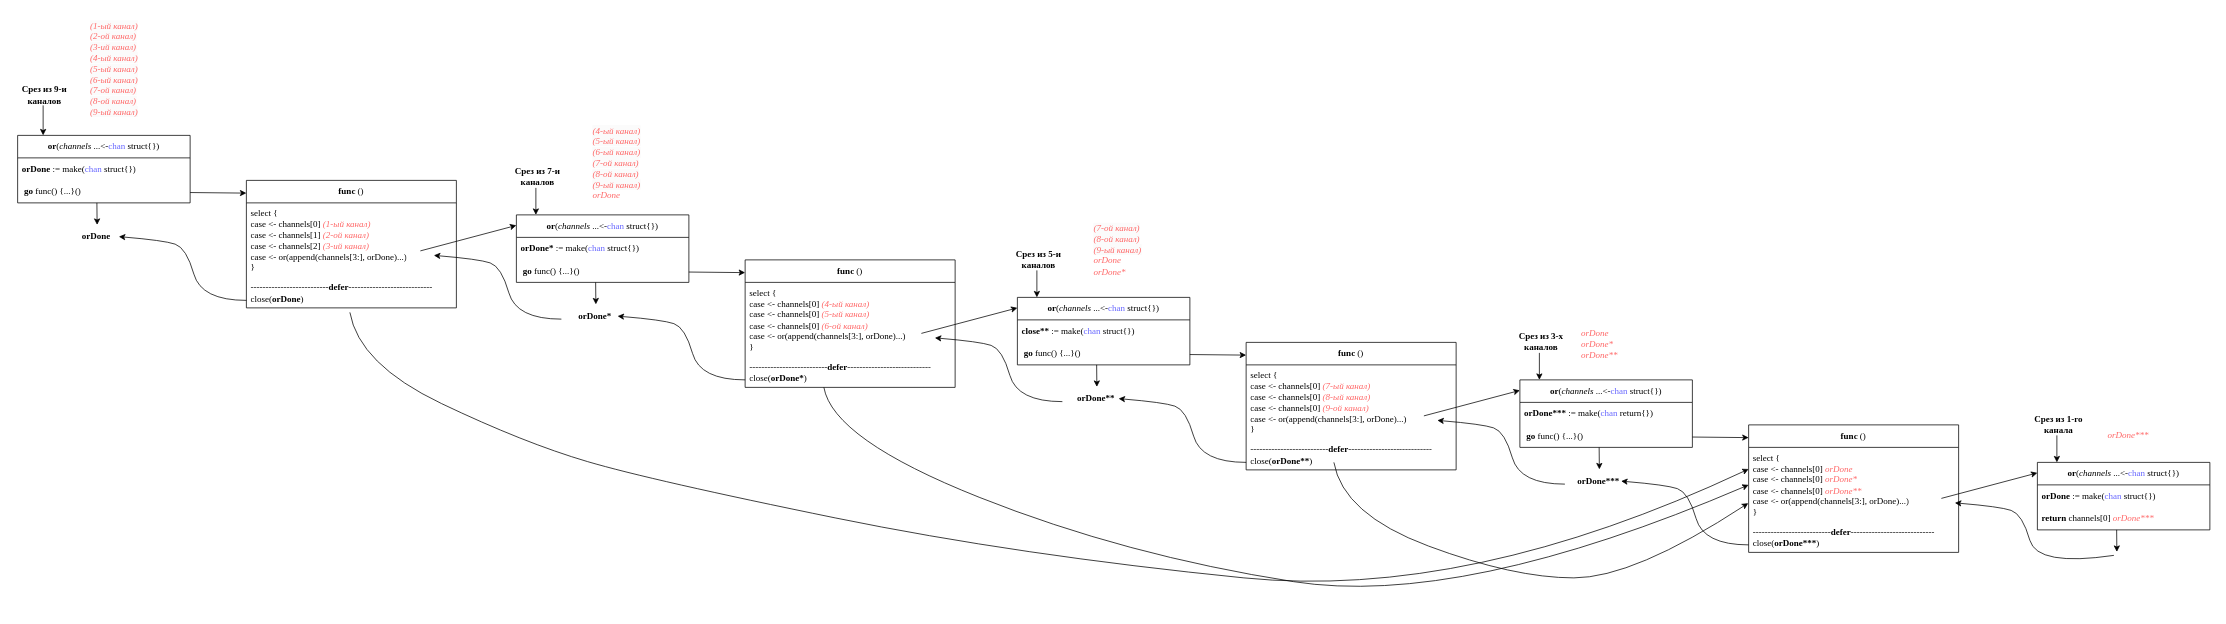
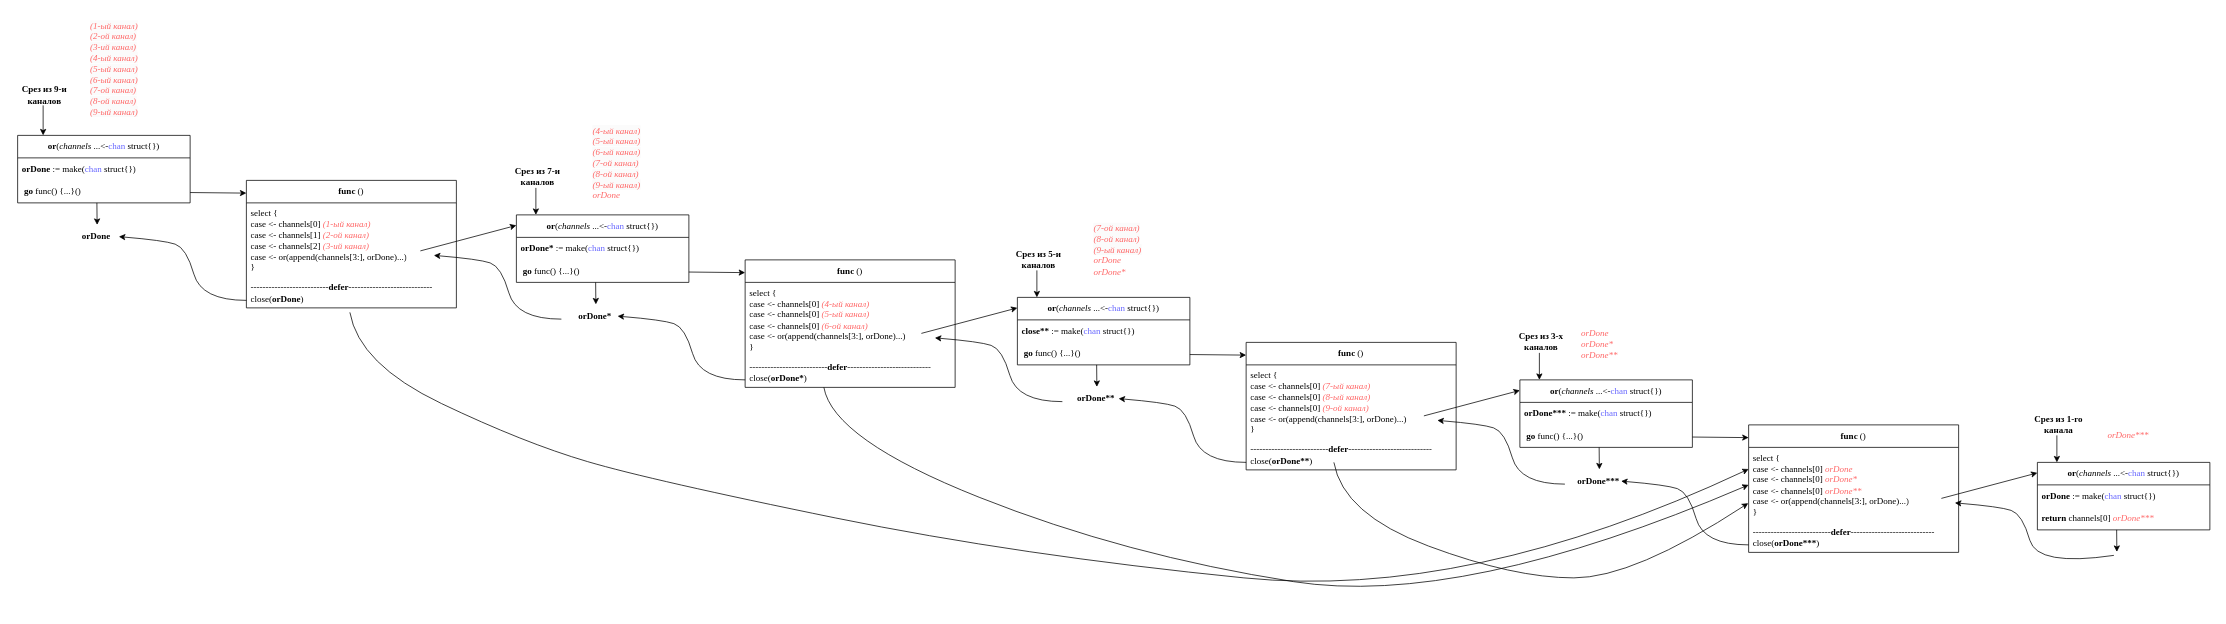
- <mxCell id="48" value="&lt;font face=&quot;Tahoma&quot;&gt;&lt;b&gt;orDone***&lt;/b&gt; := make(&lt;font style=&quot;color: rgb(102, 102, 255);&quot;&gt;chan&lt;/font&gt; return{})&lt;/font&gt;" style="text;strokeColor=none;fillColor=none;align=left;verticalAlign=middle;spacingLeft=4;spacingRight=4;overflow=hidden;points=[[0,0.5],[1,0.5]];portConstraint=eastwest;rotatable=0;whiteSpace=wrap;html=1;" vertex="1" parent="47"><mxGeometry y="30" width="230" height="30" as="geometry" /></mxCell>
+ <mxCell id="48" value="&lt;font face=&quot;Tahoma&quot;&gt;&lt;b&gt;orDone***&lt;/b&gt; := make(&lt;font style=&quot;color: rgb(102, 102, 255);&quot;&gt;chan&lt;/font&gt; struct{})&lt;/font&gt;" style="text;strokeColor=none;fillColor=none;align=left;verticalAlign=middle;spacingLeft=4;spacingRight=4;overflow=hidden;points=[[0,0.5],[1,0.5]];portConstraint=eastwest;rotatable=0;whiteSpace=wrap;html=1;" vertex="1" parent="47"><mxGeometry y="30" width="230" height="30" as="geometry" /></mxCell>
